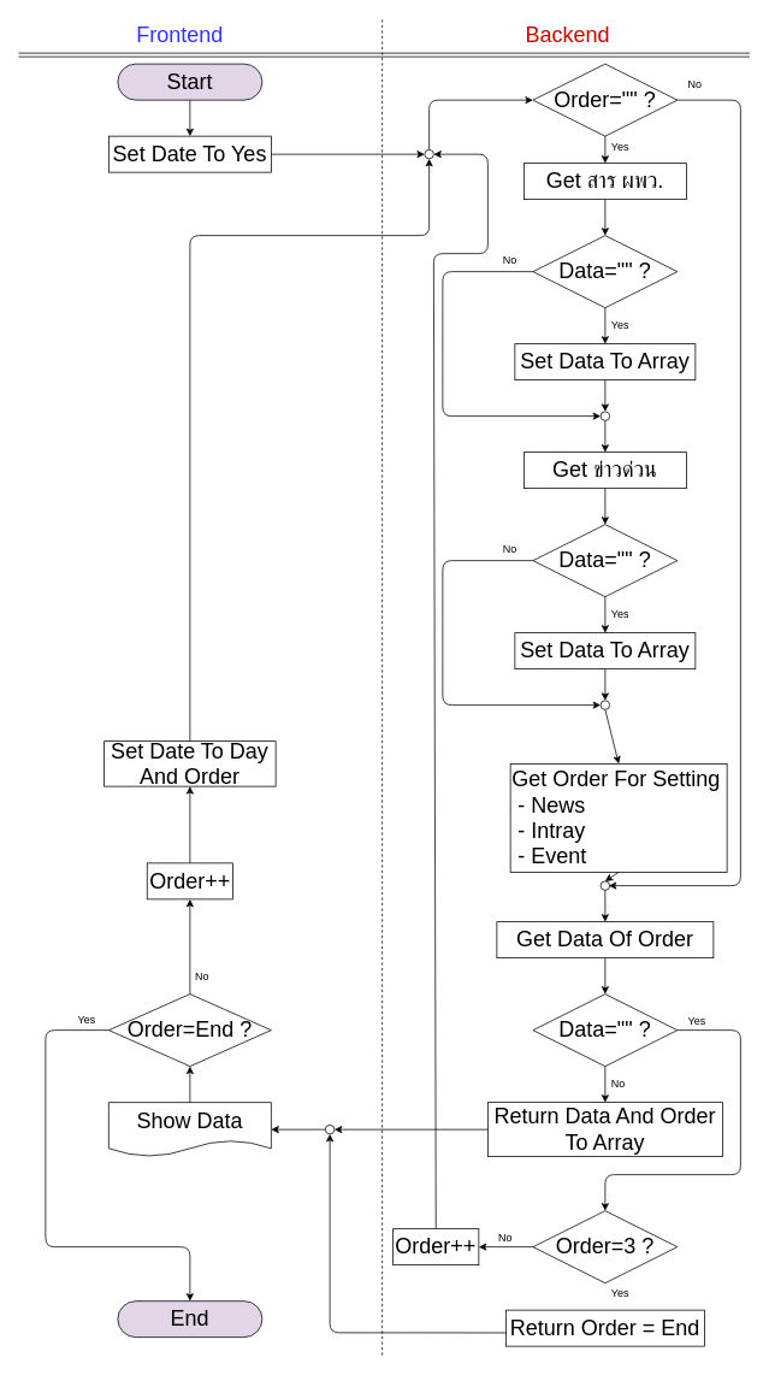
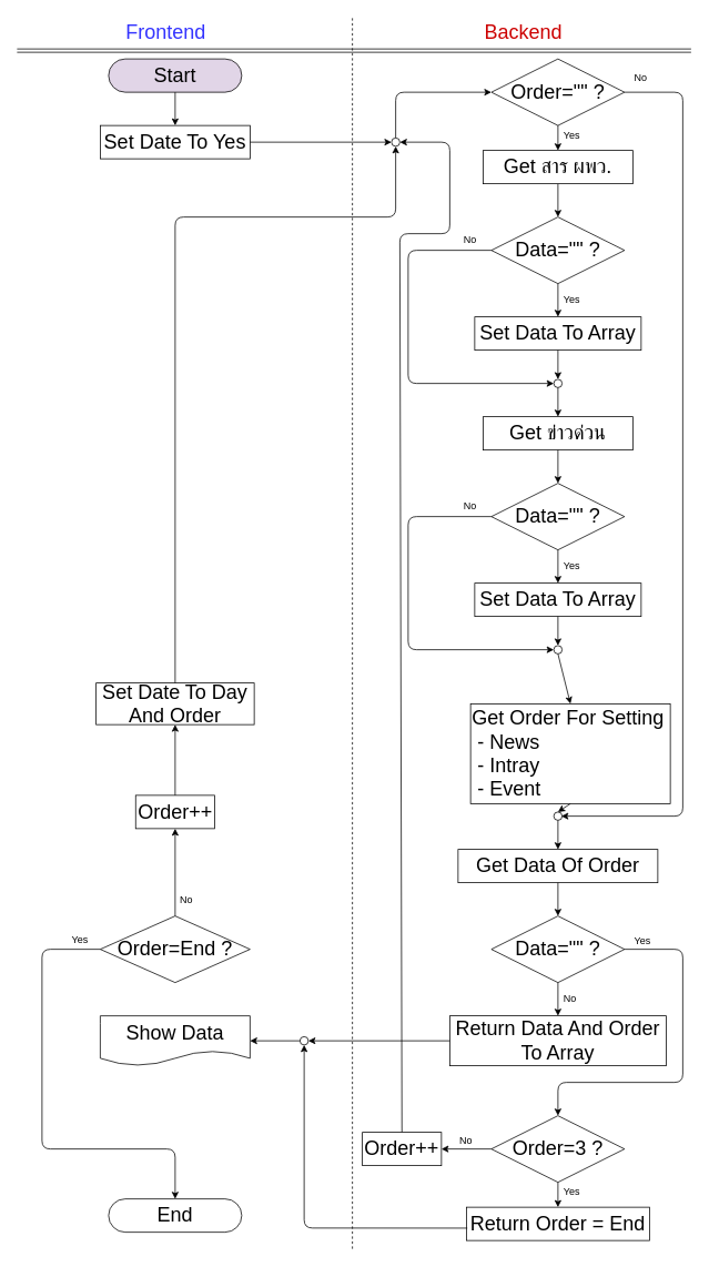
- <mxCell id="44" value="" style="endArrow=classic;html=1;fontColor=#000000;exitX=0.5;exitY=0;exitDx=0;exitDy=0;entryX=0.5;entryY=1;entryDx=0;entryDy=0;" parent="1" source="40" target="67" edge="1"><mxGeometry width="50" height="50" relative="1" as="geometry"><mxPoint x="50" y="1127" as="sourcePoint" /><mxPoint x="100" y="1077" as="targetPoint" /></mxGeometry></mxCell>
+ <mxCell id="62" value="" style="endArrow=classic;html=1;fontColor=#000000;exitX=0.5;exitY=1;exitDx=0;exitDy=0;entryX=0.5;entryY=0;entryDx=0;entryDy=0;" parent="1" source="57" target="61" edge="1"><mxGeometry width="50" height="50" relative="1" as="geometry"><mxPoint x="20" y="1560" as="sourcePoint" /><mxPoint x="70" y="1510" as="targetPoint" /></mxGeometry></mxCell>
- <mxCell id="70" value="&lt;font style=&quot;font-size: 24px&quot;&gt;End&lt;/font&gt;" style="rounded=1;whiteSpace=wrap;html=1;arcSize=50;fillColor=#e1d5e7;" parent="1" vertex="1"><mxGeometry x="130" y="1440" width="160" height="40" as="geometry" /></mxCell>
+ <mxCell id="70" value="&lt;font style=&quot;font-size: 24px&quot;&gt;End&lt;/font&gt;" style="rounded=1;whiteSpace=wrap;html=1;arcSize=50;" parent="1" vertex="1"><mxGeometry x="130" y="1440" width="160" height="40" as="geometry" /></mxCell>
